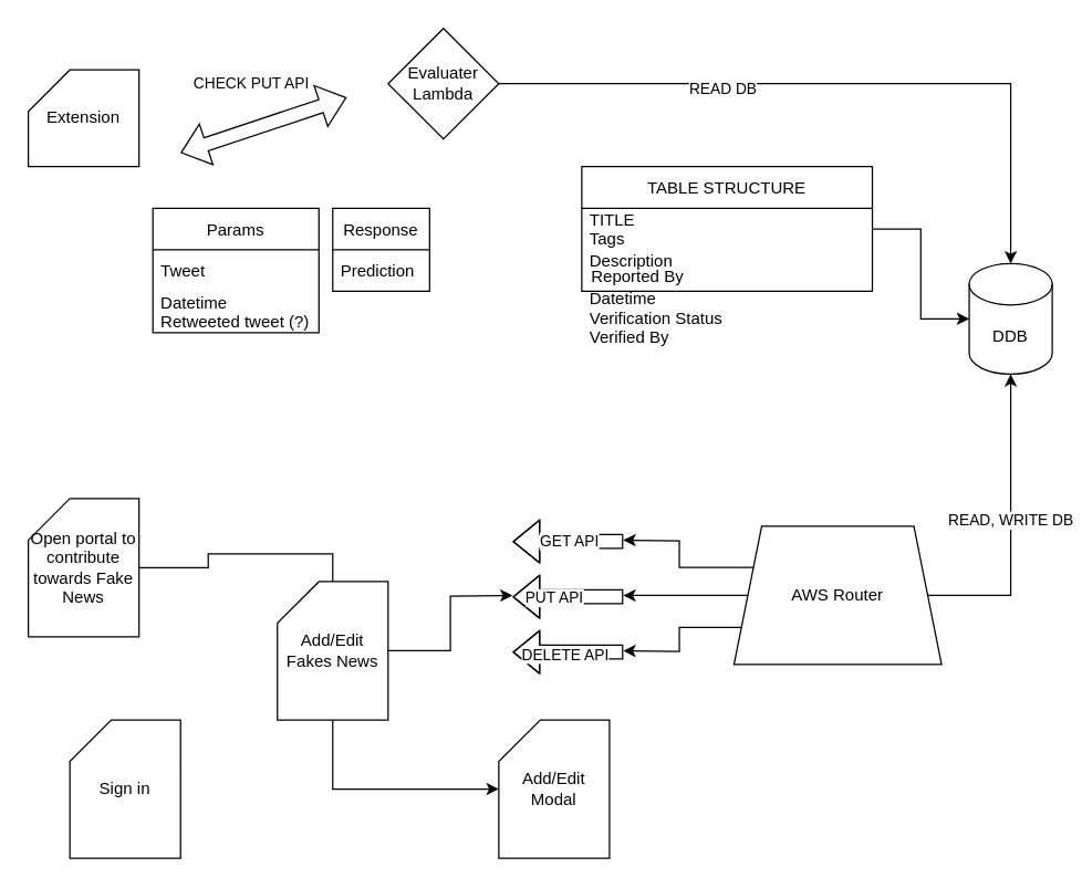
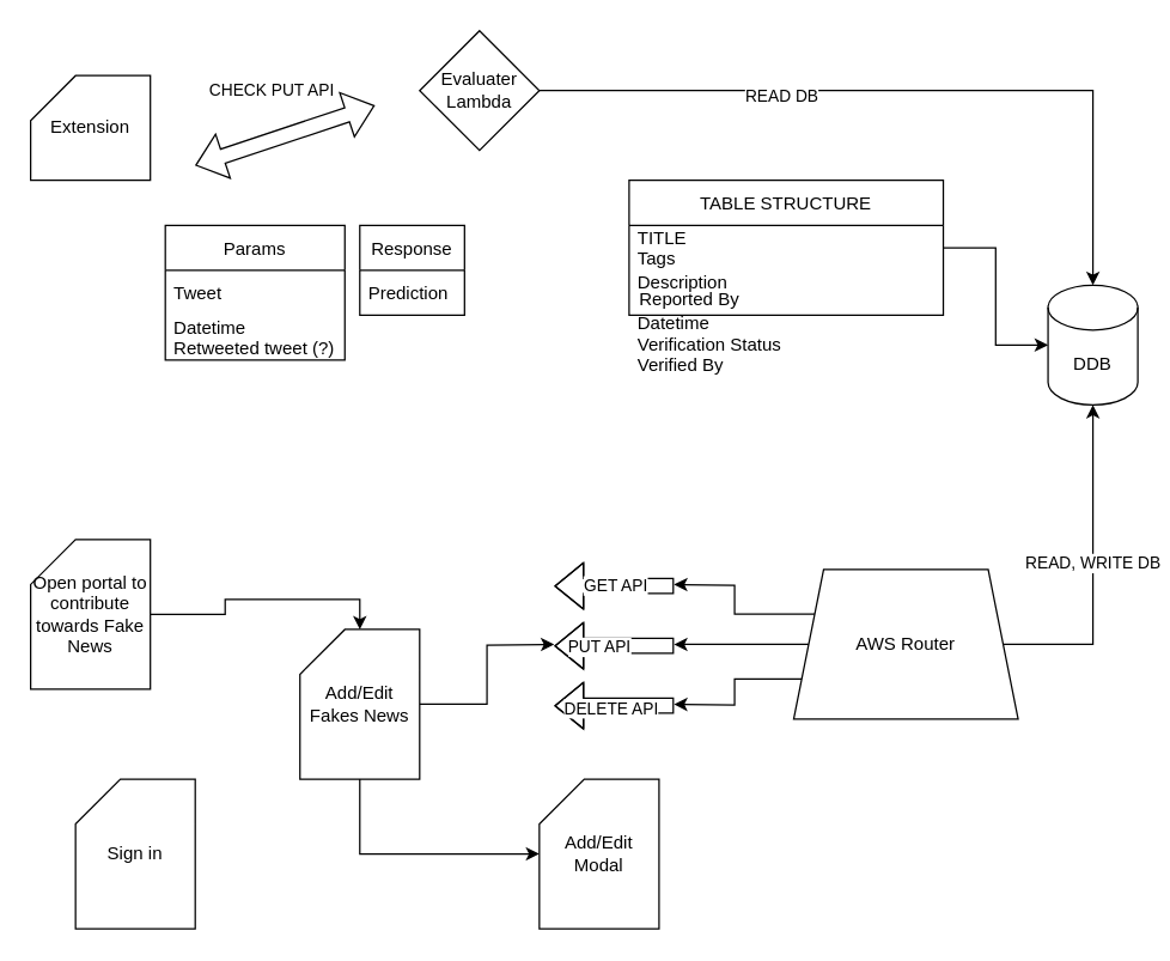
- <mxCell id="24" style="edgeStyle=orthogonalEdgeStyle;rounded=0;orthogonalLoop=1;jettySize=auto;html=1;entryX=0.5;entryY=0;entryDx=0;entryDy=0;entryPerimeter=0;endArrow=none;" parent="1" source="25" target="35" edge="1"><mxGeometry relative="1" as="geometry" /></mxCell>
+ <mxCell id="24" style="edgeStyle=orthogonalEdgeStyle;rounded=0;orthogonalLoop=1;jettySize=auto;html=1;entryX=0.5;entryY=0;entryDx=0;entryDy=0;entryPerimeter=0;" parent="1" source="25" target="35" edge="1"><mxGeometry relative="1" as="geometry" /></mxCell>
